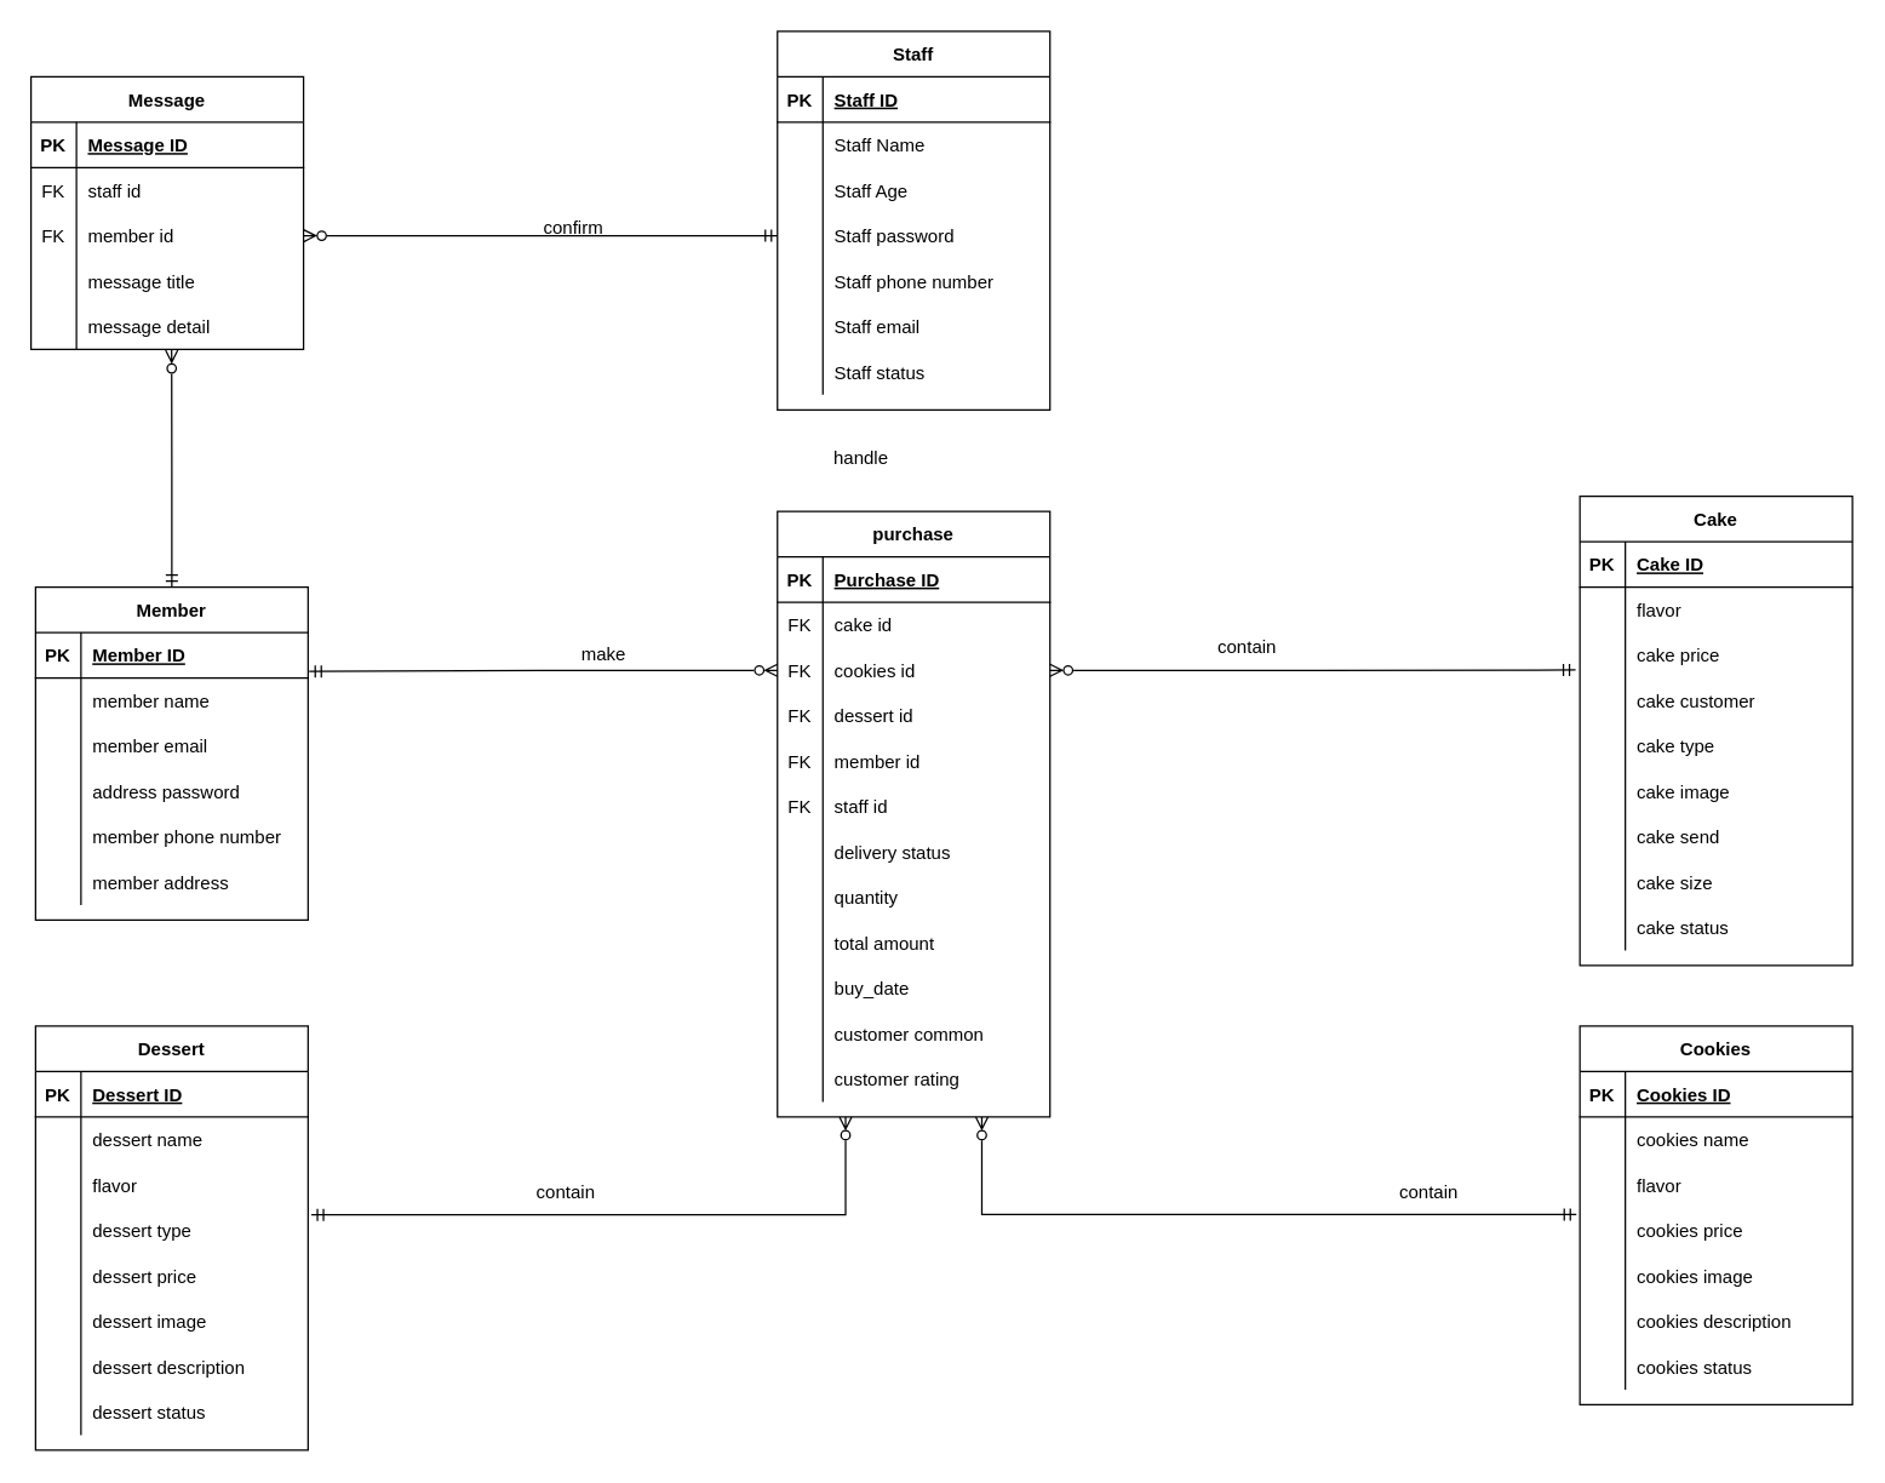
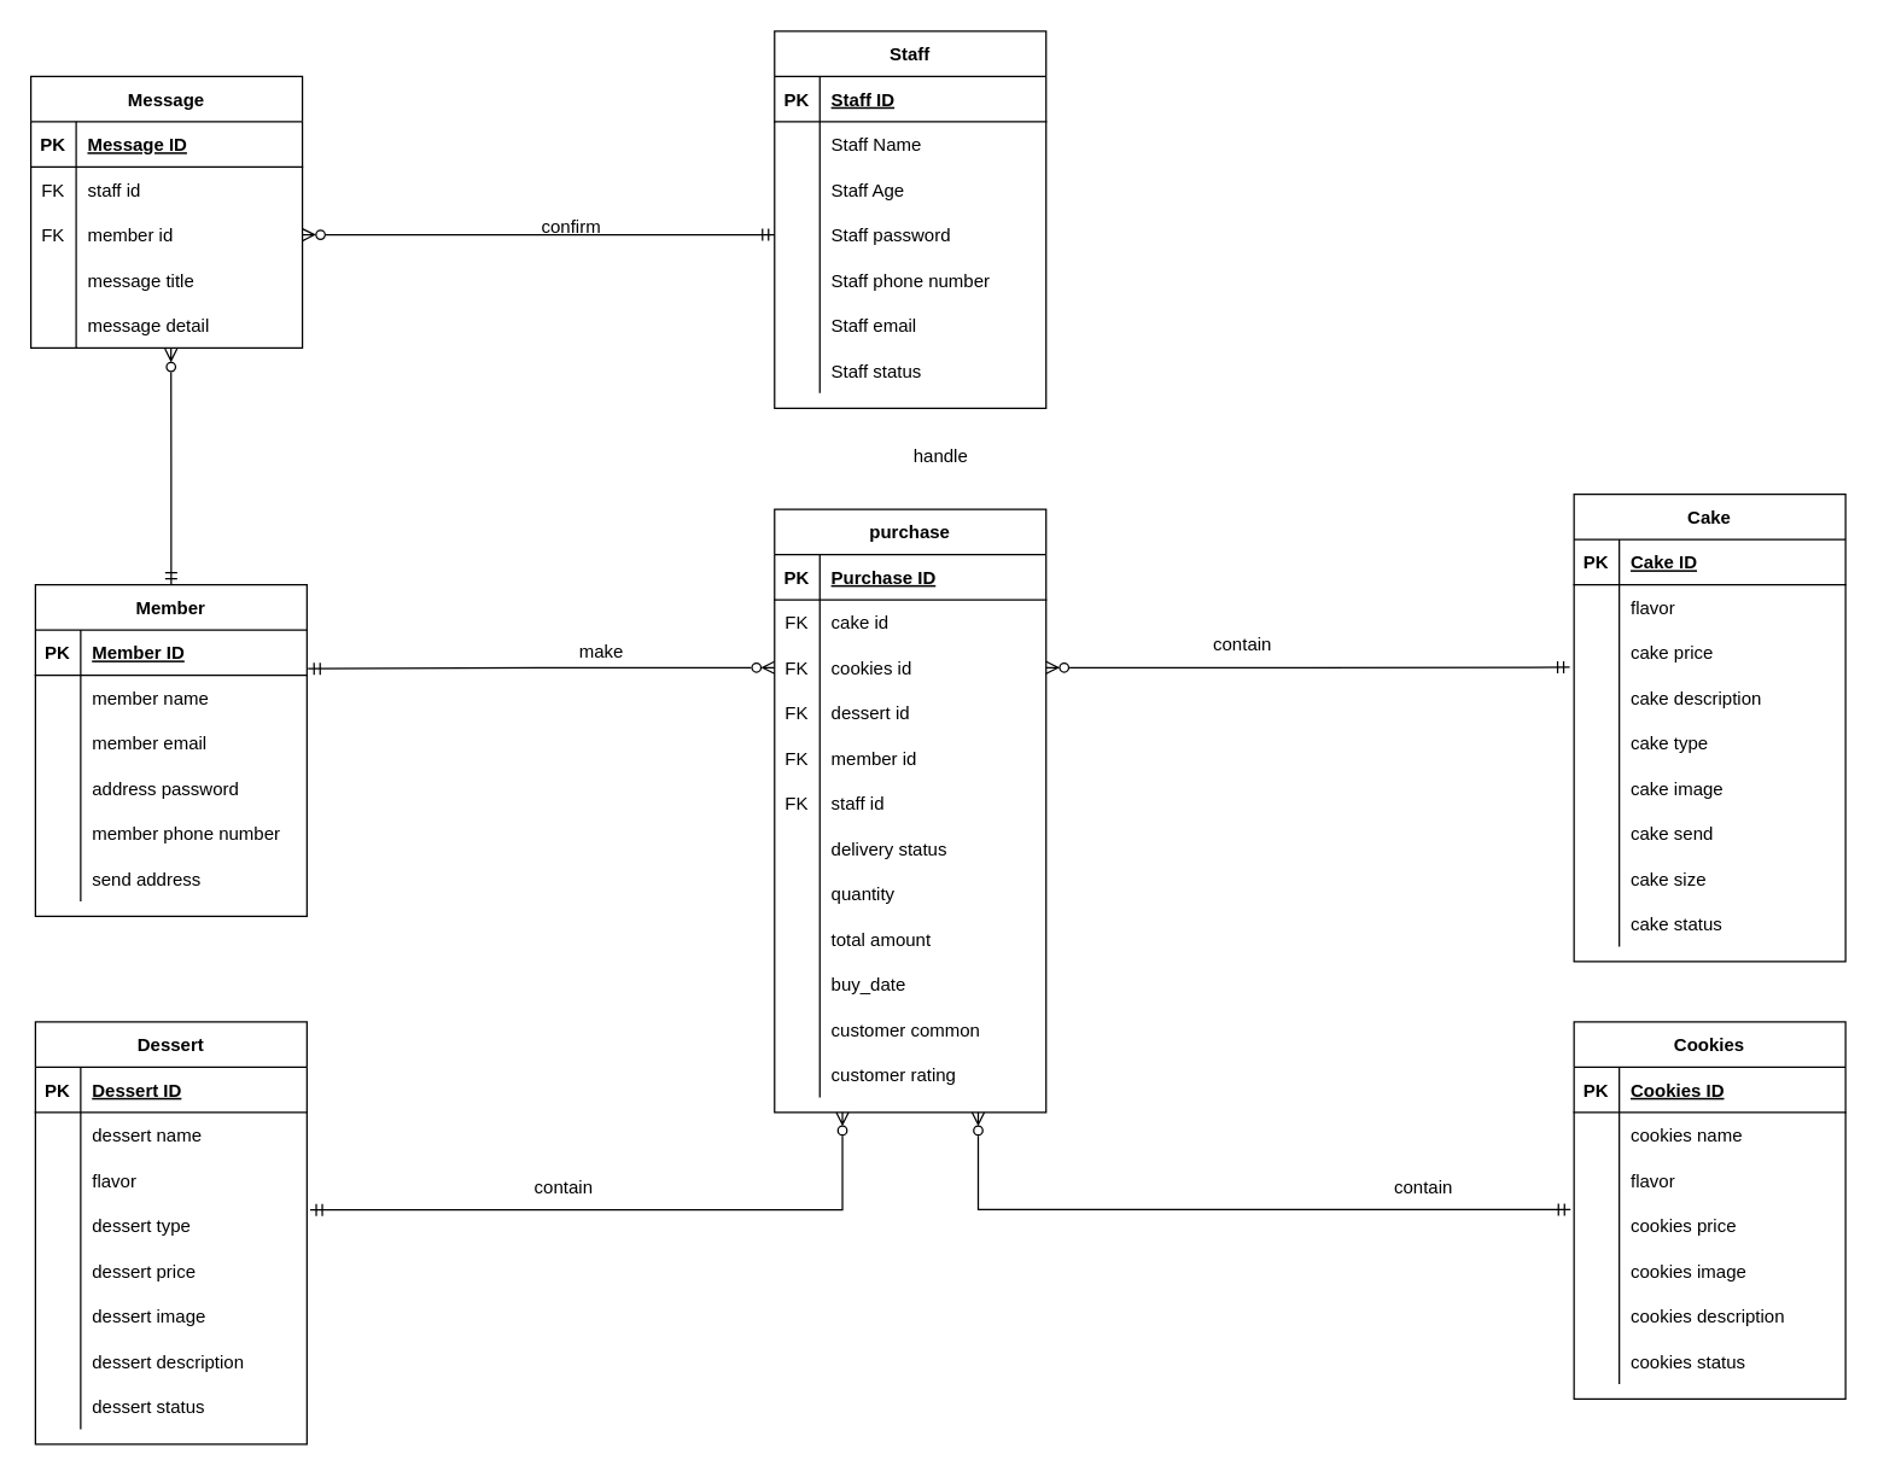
- <mxCell id="112" value="handle" style="text;html=1;align=center;verticalAlign=middle;resizable=0;points=[];autosize=1;strokeColor=none;fillColor=none;" parent="1" vertex="1"><mxGeometry x="538" y="287" width="60" height="30" as="geometry" /></mxCell>
+ <mxCell id="112" value="handle" style="text;html=1;align=center;verticalAlign=middle;resizable=0;points=[];autosize=1;strokeColor=none;fillColor=none;" parent="1" vertex="1"><mxGeometry x="593" y="287" width="60" height="30" as="geometry" /></mxCell>
- <mxCell id="36" value="cake customer" style="shape=partialRectangle;connectable=0;fillColor=none;top=0;left=0;bottom=0;right=0;align=left;spacingLeft=6;overflow=hidden;" parent="34" vertex="1"><mxGeometry x="30" width="150" height="30" as="geometry"><mxRectangle width="150" height="30" as="alternateBounds" /></mxGeometry></mxCell>
+ <mxCell id="36" value="cake description" style="shape=partialRectangle;connectable=0;fillColor=none;top=0;left=0;bottom=0;right=0;align=left;spacingLeft=6;overflow=hidden;" parent="34" vertex="1"><mxGeometry x="30" width="150" height="30" as="geometry"><mxRectangle width="150" height="30" as="alternateBounds" /></mxGeometry></mxCell>
- <mxCell id="71" value="member address" style="shape=partialRectangle;connectable=0;fillColor=none;top=0;left=0;bottom=0;right=0;align=left;spacingLeft=6;overflow=hidden;" parent="69" vertex="1"><mxGeometry x="30" width="150" height="30" as="geometry"><mxRectangle width="150" height="30" as="alternateBounds" /></mxGeometry></mxCell>
+ <mxCell id="71" value="send address" style="shape=partialRectangle;connectable=0;fillColor=none;top=0;left=0;bottom=0;right=0;align=left;spacingLeft=6;overflow=hidden;" parent="69" vertex="1"><mxGeometry x="30" width="150" height="30" as="geometry"><mxRectangle width="150" height="30" as="alternateBounds" /></mxGeometry></mxCell>
